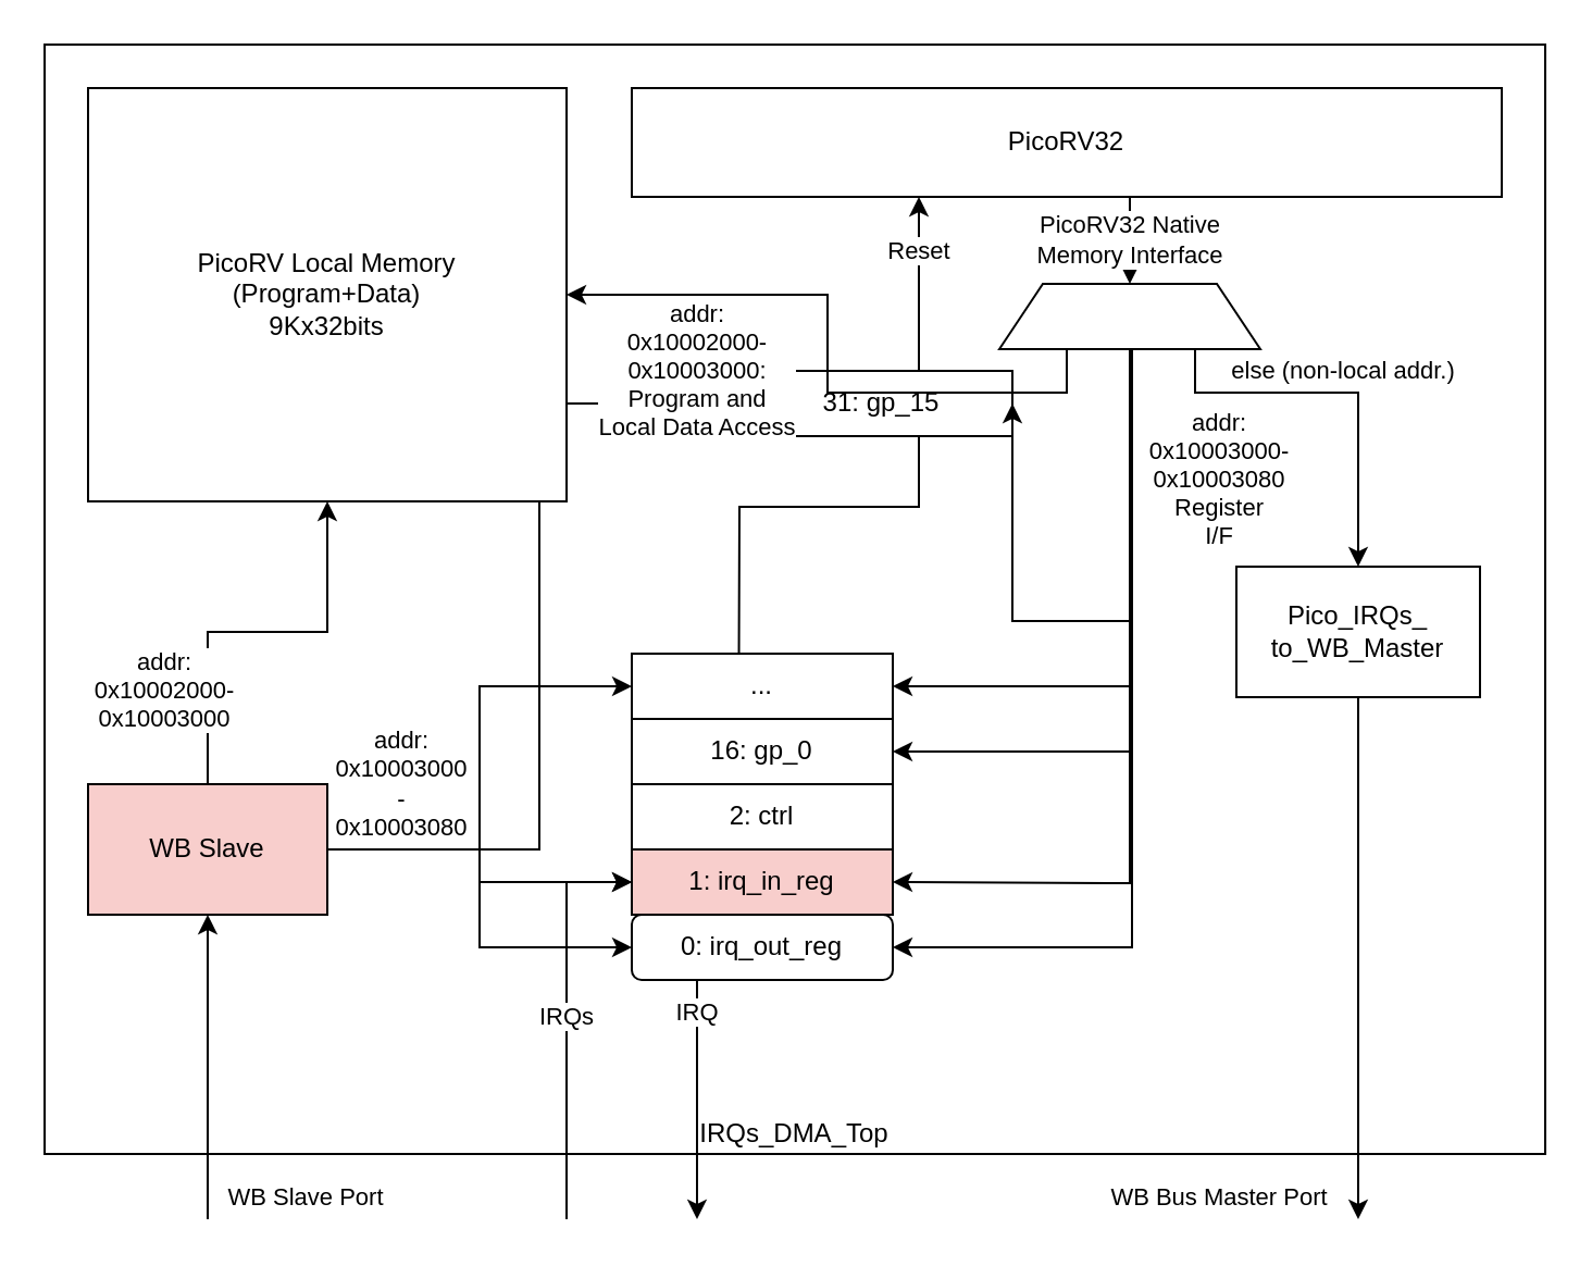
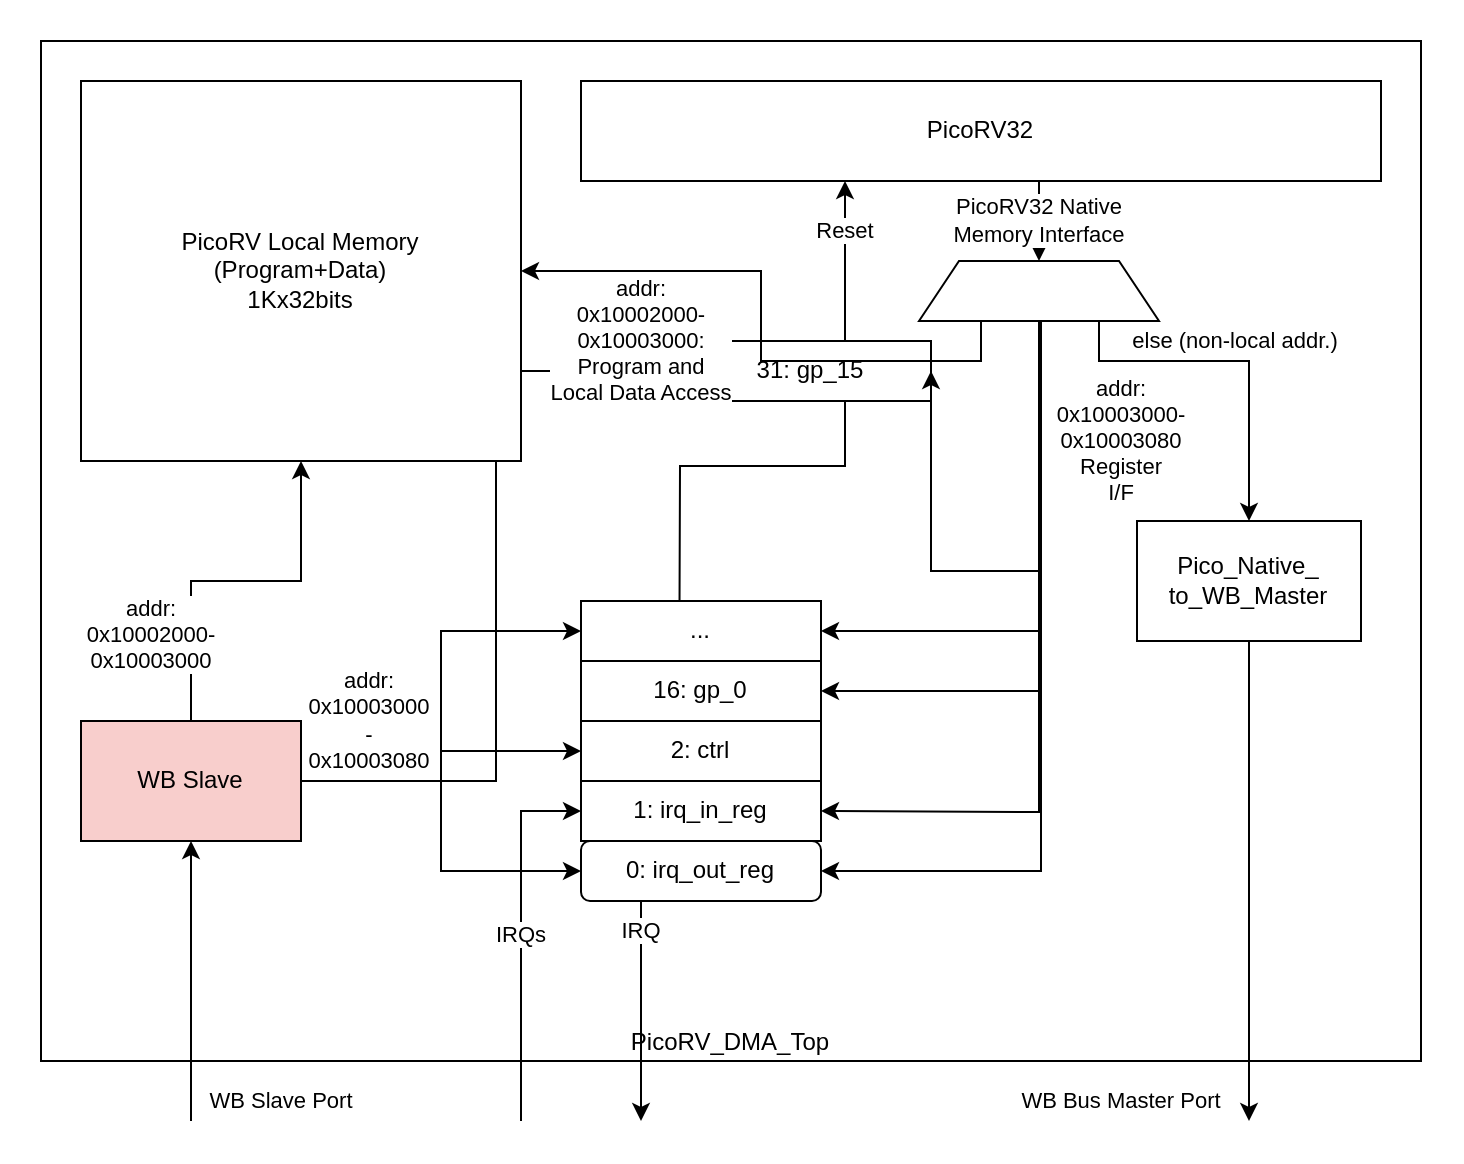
- <mxCell id="25" value="PicoRV Local Memory&lt;br&gt;(Program+Data)&lt;br&gt;9Kx32bits" style="rounded=0;whiteSpace=wrap;html=1;" parent="1" vertex="1"><mxGeometry x="40" y="40" width="220" height="190" as="geometry" /></mxCell>
+ <mxCell id="25" value="PicoRV Local Memory&lt;br&gt;(Program+Data)&lt;br&gt;1Kx32bits" style="rounded=0;whiteSpace=wrap;html=1;" parent="1" vertex="1"><mxGeometry x="40" y="40" width="220" height="190" as="geometry" /></mxCell>
- <mxCell id="4" value="Pico_IRQs_&lt;br&gt;to_WB_Master" style="rounded=0;whiteSpace=wrap;html=1;" parent="1" vertex="1"><mxGeometry x="568" y="260" width="112" height="60" as="geometry" /></mxCell>
+ <mxCell id="4" value="Pico_Native_&lt;br&gt;to_WB_Master" style="rounded=0;whiteSpace=wrap;html=1;" parent="1" vertex="1"><mxGeometry x="568" y="260" width="112" height="60" as="geometry" /></mxCell>
- <mxCell id="22" value="" style="endArrow=classic;startArrow=none;html=1;rounded=0;edgeStyle=orthogonalEdgeStyle;startFill=0;" parent="1" source="8" target="11" edge="1"><mxGeometry width="50" height="50" relative="1" as="geometry"><mxPoint x="-10" y="630" as="sourcePoint" /><mxPoint x="40" y="580" as="targetPoint" /></mxGeometry></mxCell>
+ <mxCell id="22" value="" style="endArrow=classic;startArrow=none;html=1;rounded=0;entryX=0;entryY=0.5;entryDx=0;entryDy=0;edgeStyle=orthogonalEdgeStyle;startFill=0;" parent="1" source="8" target="12" edge="1"><mxGeometry width="50" height="50" relative="1" as="geometry"><mxPoint x="-10" y="630" as="sourcePoint" /><mxPoint x="40" y="580" as="targetPoint" /></mxGeometry></mxCell>
- <mxCell id="11" value="1: irq_in_reg" style="rounded=0;whiteSpace=wrap;html=1;fillColor=#f8cecc;" parent="1" vertex="1"><mxGeometry y="390" width="120" height="30" as="geometry" x="290" /></mxCell>
+ <mxCell id="11" value="1: irq_in_reg" style="rounded=0;whiteSpace=wrap;html=1;" parent="1" vertex="1"><mxGeometry y="390" width="120" height="30" as="geometry" x="290" /></mxCell>
- <mxCell id="2" value="IRQs_DMA_Top" style="rounded=0;whiteSpace=wrap;html=1;verticalAlign=bottom;" parent="1" vertex="1"><mxGeometry x="20" y="20" width="690" height="510" as="geometry" /></mxCell>
+ <mxCell id="2" value="PicoRV_DMA_Top" style="rounded=0;whiteSpace=wrap;html=1;verticalAlign=bottom;" parent="1" vertex="1"><mxGeometry x="20" y="20" width="690" height="510" as="geometry" /></mxCell>
